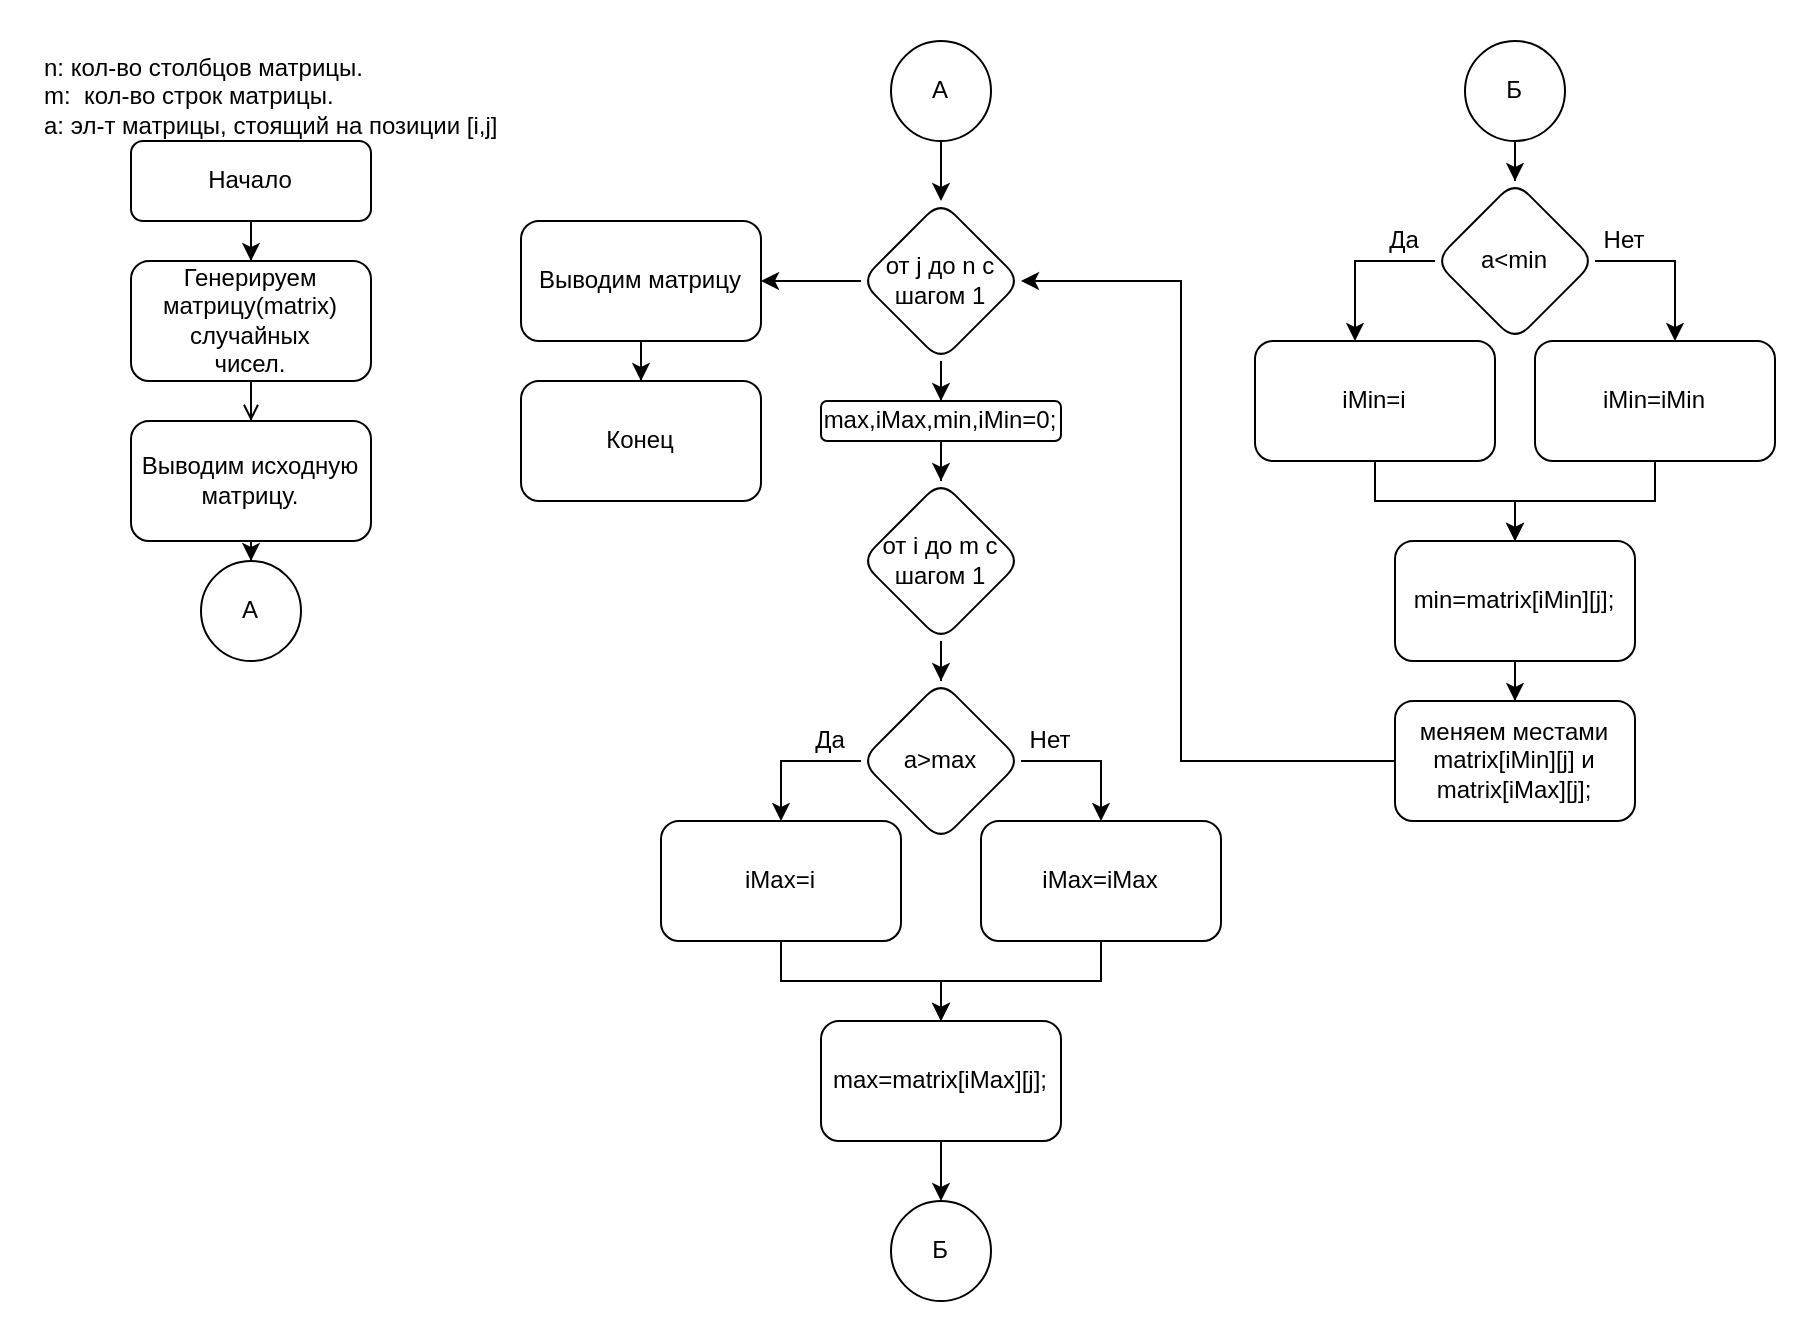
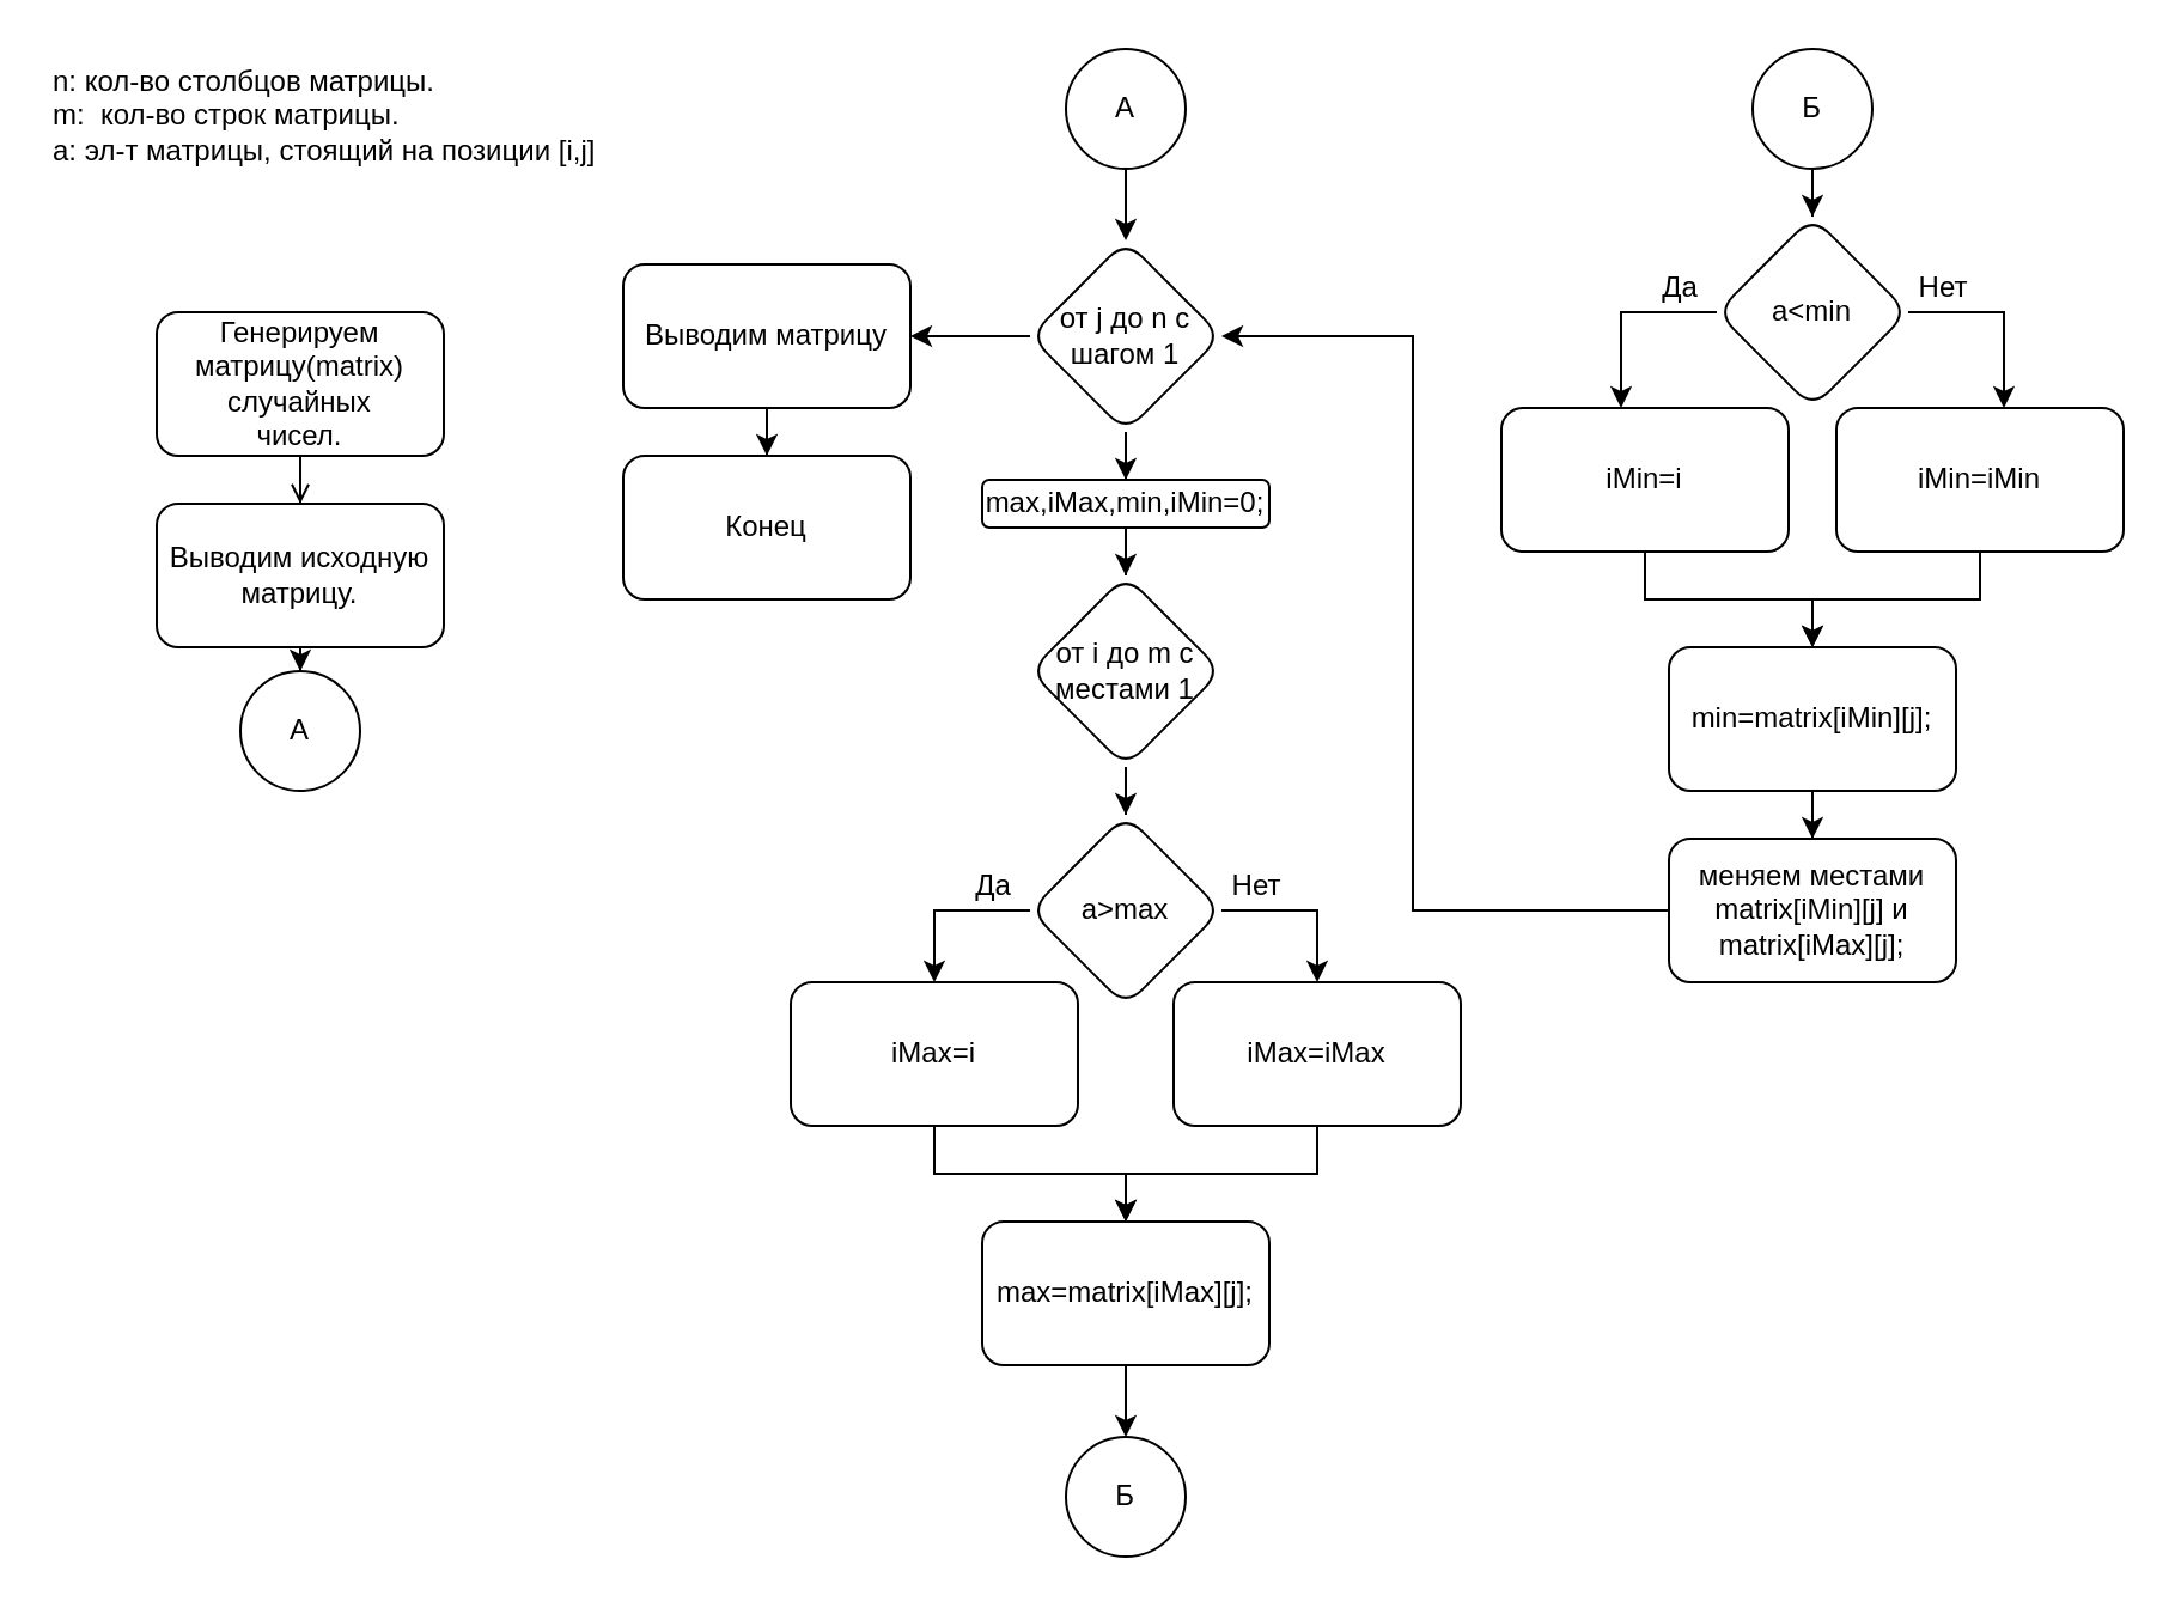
- <mxCell id="3" value="Начало" style="rounded=1;whiteSpace=wrap;html=1;fontSize=12;glass=0;strokeWidth=1;shadow=0;" vertex="1" parent="1"><mxGeometry x="65" y="70" width="120" height="40" as="geometry" /></mxCell>
- <mxCell id="2" value="" style="edgeStyle=orthogonalEdgeStyle;rounded=0;orthogonalLoop=1;jettySize=auto;html=1;" edge="1" parent="1" source="3" target="5"><mxGeometry relative="1" as="geometry" /></mxCell>
- <mxCell id="13" value="от i до m с шагом 1" style="rhombus;whiteSpace=wrap;html=1;rounded=1;glass=0;strokeWidth=1;shadow=0;" vertex="1" parent="1"><mxGeometry x="430" y="240" width="80" height="80" as="geometry" /></mxCell>
+ <mxCell id="13" value="от i до m с местами 1" style="rhombus;whiteSpace=wrap;html=1;rounded=1;glass=0;strokeWidth=1;shadow=0;" vertex="1" parent="1"><mxGeometry x="430" y="240" width="80" height="80" as="geometry" /></mxCell>
